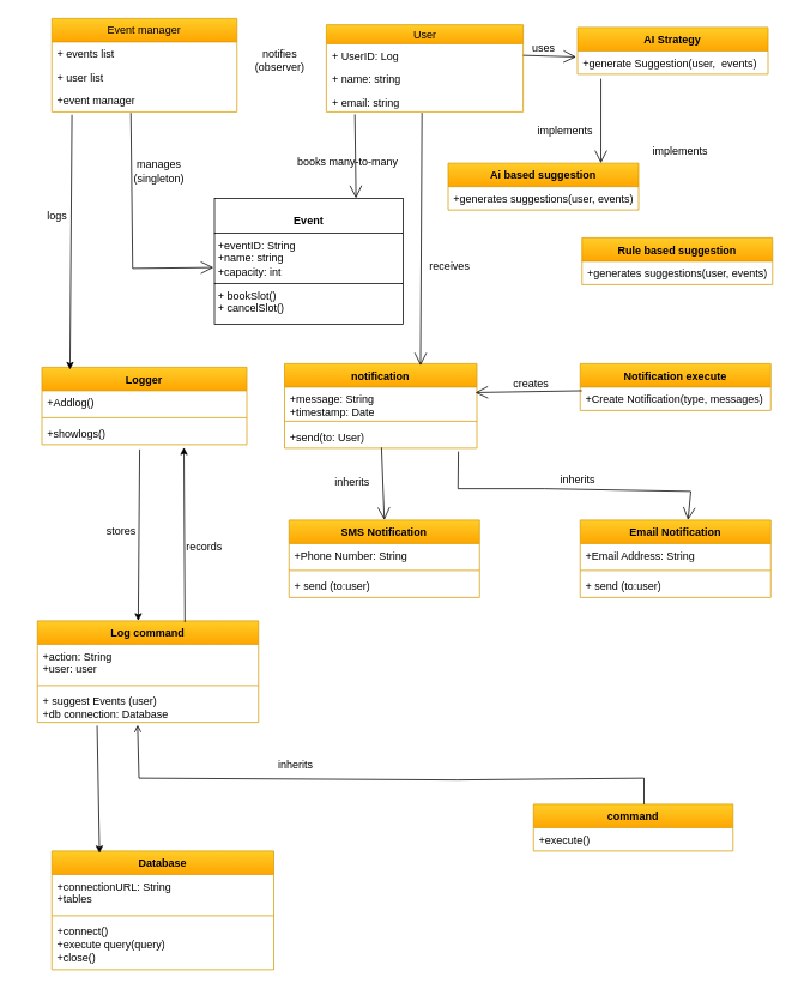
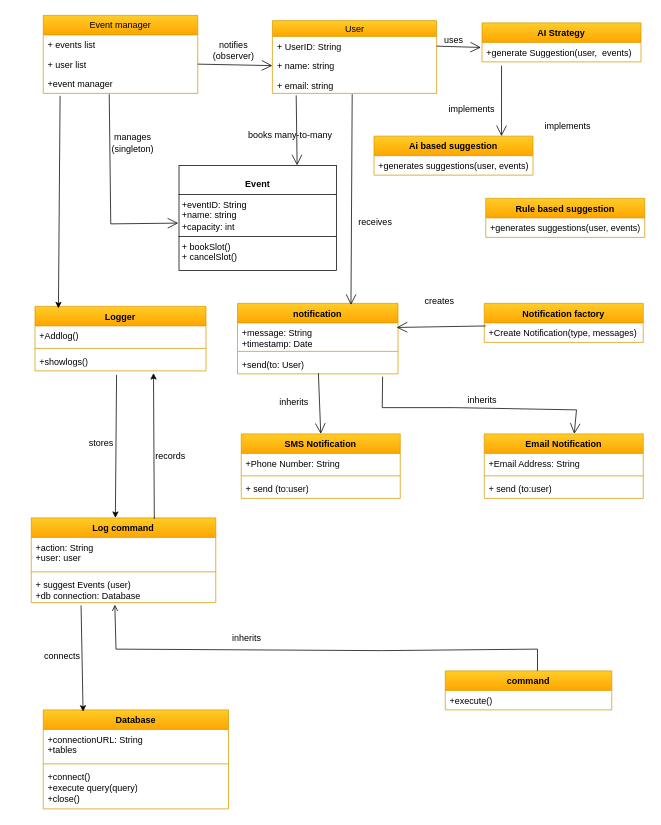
- <mxCell id="38" value="+ UserID: Log" style="text;strokeColor=none;fillColor=none;align=left;verticalAlign=top;spacingLeft=4;spacingRight=4;overflow=hidden;rotatable=0;points=[[0,0.5],[1,0.5]];portConstraint=eastwest;whiteSpace=wrap;html=1;" vertex="1" parent="37"><mxGeometry y="21" width="219" height="26" as="geometry" /></mxCell>
+ <mxCell id="38" value="+ UserID: String" style="text;strokeColor=none;fillColor=none;align=left;verticalAlign=top;spacingLeft=4;spacingRight=4;overflow=hidden;rotatable=0;points=[[0,0.5],[1,0.5]];portConstraint=eastwest;whiteSpace=wrap;html=1;" vertex="1" parent="37"><mxGeometry y="21" width="219" height="26" as="geometry" /></mxCell>
+ <mxCell id="7" value="" style="endArrow=open;endFill=1;endSize=12;html=1;rounded=0;entryX=0;entryY=0.5;entryDx=0;entryDy=0;exitX=1;exitY=0.5;exitDx=0;exitDy=0;" parent="1" source="4" target="39" edge="1"><mxGeometry width="160" relative="1" as="geometry"><mxPoint x="400.5" y="147" as="sourcePoint" /><mxPoint x="400.5" y="197" as="targetPoint" /></mxGeometry></mxCell>
- <mxCell id="25" value="logs&amp;nbsp;" style="text;html=1;align=center;verticalAlign=middle;whiteSpace=wrap;rounded=0;" parent="1" vertex="1"><mxGeometry x="20" y="225" width="90" height="30" as="geometry" /></mxCell>
- <mxCell id="12" value="Notification execute" style="swimlane;fontStyle=1;align=center;verticalAlign=top;childLayout=stackLayout;horizontal=1;startSize=26;horizontalStack=0;resizeParent=1;resizeParentMax=0;resizeLast=0;collapsible=1;marginBottom=0;whiteSpace=wrap;html=1;fillColor=#ffcd28;gradientColor=#ffa500;strokeColor=#d79b00;" parent="1" vertex="1"><mxGeometry x="645" y="404" width="212" height="52" as="geometry" /></mxCell>
+ <mxCell id="12" value="Notification factory" style="swimlane;fontStyle=1;align=center;verticalAlign=top;childLayout=stackLayout;horizontal=1;startSize=26;horizontalStack=0;resizeParent=1;resizeParentMax=0;resizeLast=0;collapsible=1;marginBottom=0;whiteSpace=wrap;html=1;fillColor=#ffcd28;gradientColor=#ffa500;strokeColor=#d79b00;" parent="1" vertex="1"><mxGeometry x="645" y="404" width="212" height="52" as="geometry" /></mxCell>
- <mxCell id="34" value="creates" style="text;html=1;align=center;verticalAlign=middle;resizable=0;points=[];autosize=1;strokeColor=none;fillColor=none;" parent="1" vertex="1"><mxGeometry x="560" y="411" width="60" height="30" as="geometry" /></mxCell>
+ <mxCell id="34" value="creates" style="text;html=1;align=center;verticalAlign=middle;resizable=0;points=[];autosize=1;strokeColor=none;fillColor=none;" parent="1" vertex="1"><mxGeometry x="555" y="386" width="60" height="30" as="geometry" /></mxCell>
+ <mxCell id="73" value="connects" style="text;html=1;align=center;verticalAlign=middle;resizable=0;points=[];autosize=1;strokeColor=none;fillColor=none;" vertex="1" parent="1"><mxGeometry x="49" y="862" width="66" height="26" as="geometry" /></mxCell>
